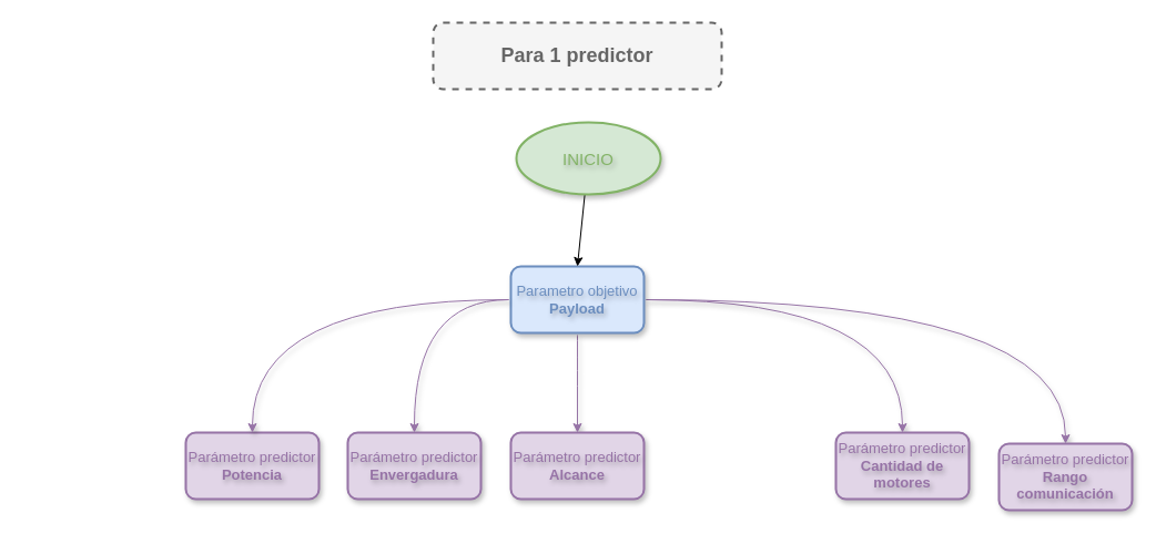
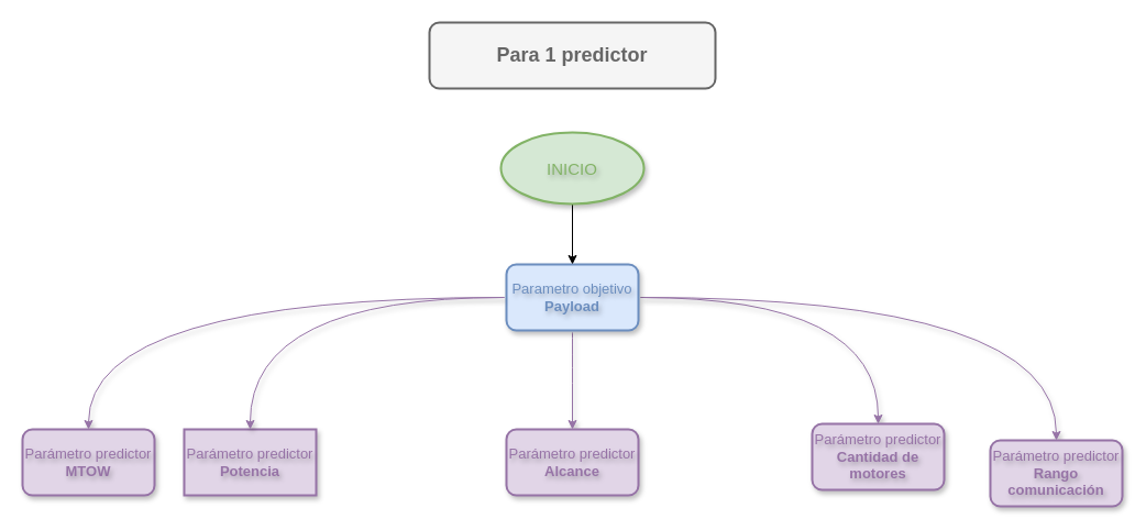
- <mxCell id="17" value="Para 1 predictor" style="rounded=1;whiteSpace=wrap;html=1;fontSize=18;fillColor=#f5f5f5;strokeColor=#666666;fontColor=light-dark(#666666, #c1c1c1);strokeWidth=2;fontStyle=1;dashed=1;" vertex="1" parent="1"><mxGeometry x="390" y="20" width="260" height="60" as="geometry" /></mxCell>
+ <mxCell id="17" value="Para 1 predictor" style="rounded=1;whiteSpace=wrap;html=1;fontSize=18;fillColor=#f5f5f5;strokeColor=#666666;fontColor=light-dark(#666666, #c1c1c1);strokeWidth=2;fontStyle=1" vertex="1" parent="1"><mxGeometry x="390" y="20" width="260" height="60" as="geometry" /></mxCell>
- <mxCell id="10" value="INICIO" style="rounded=0;whiteSpace=wrap;html=1;shape=ellipse;aspect=fixed;backgroundOutline=1;perimeter=ellipsePerimeter;fillColor=#d5e8d4;strokeColor=#82b366;strokeWidth=2;fontSize=15;fontColor=light-dark(#83b367, #ededed);textShadow=1;shadow=1;" vertex="1" parent="1"><mxGeometry x="465" y="110" width="130" height="65" as="geometry" /></mxCell>
+ <mxCell id="10" value="INICIO" style="rounded=0;whiteSpace=wrap;html=1;shape=ellipse;aspect=fixed;backgroundOutline=1;perimeter=ellipsePerimeter;fillColor=#d5e8d4;strokeColor=#82b366;strokeWidth=2;fontSize=15;fontColor=light-dark(#83b367, #ededed);textShadow=1;shadow=1;" vertex="1" parent="1"><mxGeometry x="455" y="120" width="130" height="65" as="geometry" /></mxCell>
+ <mxCell id="2" style="edgeStyle=orthogonalEdgeStyle;html=1;entryX=0.5;entryY=0;entryDx=0;entryDy=0;curved=1;strokeWidth=1;targetPerimeterSpacing=0;sourcePerimeterSpacing=2;shadow=1;flowAnimation=0;strokeColor=#9673A6;" edge="1" parent="1" source="7" target="8"><mxGeometry relative="1" as="geometry" /></mxCell>
- <mxCell id="3" style="edgeStyle=orthogonalEdgeStyle;html=1;entryX=0.5;entryY=0;entryDx=0;entryDy=0;curved=1;strokeWidth=1;targetPerimeterSpacing=0;sourcePerimeterSpacing=2;shadow=1;flowAnimation=0;strokeColor=#9673A6;" edge="1" parent="1" source="7" target="12"><mxGeometry relative="1" as="geometry" /></mxCell>
+ <mxCell id="8" value="&lt;font style=&quot;color: rgb(150, 115, 166);&quot;&gt;Parámetro &lt;/font&gt;&lt;font&gt;&lt;font&gt;&lt;font style=&quot;color: rgb(150, 115, 166);&quot;&gt;predictor&lt;/font&gt;&lt;/font&gt;&lt;/font&gt;&lt;div&gt;&lt;font&gt;&lt;font&gt;&lt;b style=&quot;color: rgb(63, 63, 63);&quot;&gt;&lt;font style=&quot;color: rgb(150, 115, 166);&quot;&gt;MTOW&lt;/font&gt;&lt;/b&gt;&lt;/font&gt;&lt;/font&gt;&lt;/div&gt;" style="rounded=1;whiteSpace=wrap;html=1;fontSize=13;fillColor=#e1d5e7;strokeColor=#9673a6;strokeWidth=2;fontColor=light-dark(#9673A6,#EDEDED);textShadow=1;shadow=1;" vertex="1" parent="1"><mxGeometry x="20" y="390" width="120" height="60" as="geometry" /></mxCell>
- <mxCell id="11" value="&lt;font style=&quot;color: rgb(150, 115, 166);&quot;&gt;Parámetro &lt;/font&gt;&lt;font&gt;&lt;font&gt;&lt;font style=&quot;color: rgb(150, 115, 166);&quot;&gt;predictor&lt;/font&gt;&lt;/font&gt;&lt;/font&gt;&lt;div&gt;&lt;font&gt;&lt;font&gt;&lt;b style=&quot;color: rgb(63, 63, 63);&quot;&gt;&lt;font style=&quot;color: rgb(150, 115, 166);&quot;&gt;Potencia&lt;/font&gt;&lt;/b&gt;&lt;/font&gt;&lt;/font&gt;&lt;/div&gt;" style="rounded=1;whiteSpace=wrap;html=1;fontSize=13;fillColor=#e1d5e7;strokeColor=#9673a6;strokeWidth=2;fontColor=light-dark(#9673A6,#EDEDED);textShadow=1;shadow=1;" vertex="1" parent="1"><mxGeometry x="167" y="390" width="120" height="60" as="geometry" /></mxCell>
+ <mxCell id="11" value="&lt;font style=&quot;color: rgb(150, 115, 166);&quot;&gt;Parámetro &lt;/font&gt;&lt;font&gt;&lt;font&gt;&lt;font style=&quot;color: rgb(150, 115, 166);&quot;&gt;predictor&lt;/font&gt;&lt;/font&gt;&lt;/font&gt;&lt;div&gt;&lt;font&gt;&lt;font&gt;&lt;b style=&quot;color: rgb(63, 63, 63);&quot;&gt;&lt;font style=&quot;color: rgb(150, 115, 166);&quot;&gt;Potencia&lt;/font&gt;&lt;/b&gt;&lt;/font&gt;&lt;/font&gt;&lt;/div&gt;" style="whiteSpace=wrap;html=1;fontSize=13;fillColor=#e1d5e7;strokeColor=#9673a6;strokeWidth=2;fontColor=light-dark(#9673A6,#EDEDED);textShadow=1;shadow=1;rounded=0;" vertex="1" parent="1"><mxGeometry x="167" y="390" width="120" height="60" as="geometry" /></mxCell>
- <mxCell id="12" value="&lt;font style=&quot;color: rgb(150, 115, 166);&quot;&gt;Parámetro &lt;/font&gt;&lt;font&gt;&lt;font&gt;&lt;font style=&quot;color: rgb(150, 115, 166);&quot;&gt;predictor&lt;/font&gt;&lt;/font&gt;&lt;/font&gt;&lt;div&gt;&lt;font&gt;&lt;font&gt;&lt;b style=&quot;color: rgb(63, 63, 63);&quot;&gt;&lt;font style=&quot;color: rgb(150, 115, 166);&quot;&gt;Envergadura&lt;/font&gt;&lt;/b&gt;&lt;/font&gt;&lt;/font&gt;&lt;/div&gt;" style="rounded=1;whiteSpace=wrap;html=1;fontSize=13;fillColor=#e1d5e7;strokeColor=#9673a6;strokeWidth=2;fontColor=light-dark(#9673A6,#EDEDED);textShadow=1;shadow=1;" vertex="1" parent="1"><mxGeometry x="313" y="390" width="120" height="60" as="geometry" /></mxCell>
- <mxCell id="14" value="&lt;font style=&quot;color: rgb(150, 115, 166);&quot;&gt;Parámetro &lt;/font&gt;&lt;font&gt;&lt;font&gt;&lt;font style=&quot;color: rgb(150, 115, 166);&quot;&gt;predictor&lt;/font&gt;&lt;/font&gt;&lt;/font&gt;&lt;div&gt;&lt;font&gt;&lt;font&gt;&lt;b style=&quot;color: rgb(63, 63, 63);&quot;&gt;&lt;font style=&quot;color: rgb(150, 115, 166);&quot;&gt;Cantidad de motores&lt;/font&gt;&lt;/b&gt;&lt;/font&gt;&lt;/font&gt;&lt;/div&gt;" style="rounded=1;whiteSpace=wrap;html=1;fontSize=13;fillColor=#e1d5e7;strokeColor=#9673a6;strokeWidth=2;fontColor=light-dark(#9673A6,#EDEDED);textShadow=1;shadow=1;" vertex="1" parent="1"><mxGeometry x="753" y="390" width="120" height="60" as="geometry" /></mxCell>
+ <mxCell id="14" value="&lt;font style=&quot;color: rgb(150, 115, 166);&quot;&gt;Parámetro &lt;/font&gt;&lt;font&gt;&lt;font&gt;&lt;font style=&quot;color: rgb(150, 115, 166);&quot;&gt;predictor&lt;/font&gt;&lt;/font&gt;&lt;/font&gt;&lt;div&gt;&lt;font&gt;&lt;font&gt;&lt;b style=&quot;color: rgb(63, 63, 63);&quot;&gt;&lt;font style=&quot;color: rgb(150, 115, 166);&quot;&gt;Cantidad de motores&lt;/font&gt;&lt;/b&gt;&lt;/font&gt;&lt;/font&gt;&lt;/div&gt;" style="rounded=1;whiteSpace=wrap;html=1;fontSize=13;fillColor=#e1d5e7;strokeColor=#9673a6;strokeWidth=2;fontColor=light-dark(#9673A6,#EDEDED);textShadow=1;shadow=1;" vertex="1" parent="1"><mxGeometry x="738" y="385" width="120" height="60" as="geometry" /></mxCell>
